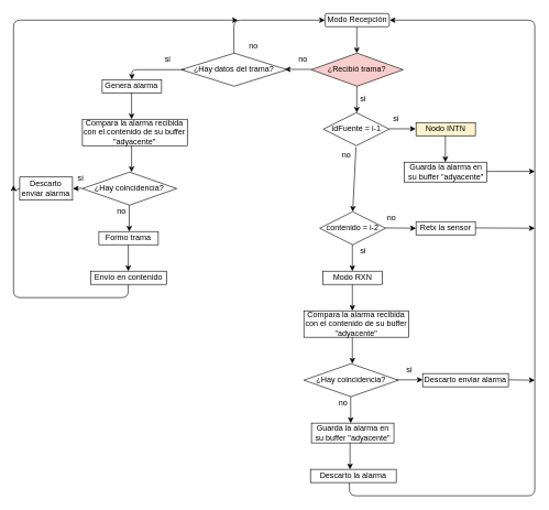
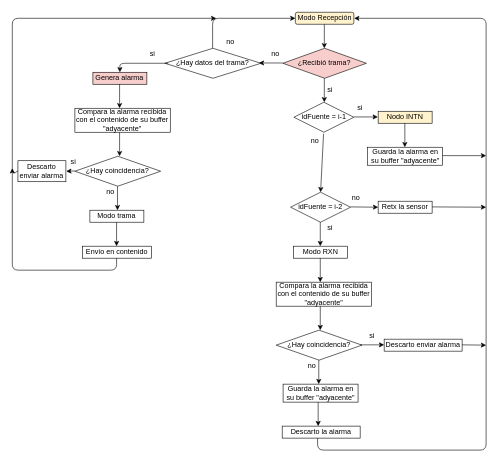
- <mxCell id="9" value="Modo Recepción" style="rounded=1;whiteSpace=wrap;html=1;fontSize=12;glass=0;strokeWidth=1;shadow=0;" vertex="1" parent="1"><mxGeometry x="492" y="20" width="97.5" height="20" as="geometry" /></mxCell>
+ <mxCell id="9" value="Modo Recepción" style="rounded=1;whiteSpace=wrap;html=1;fontSize=12;glass=0;strokeWidth=1;shadow=0;fillColor=#fff2cc;" vertex="1" parent="1"><mxGeometry x="492" y="20" width="97.5" height="20" as="geometry" /></mxCell>
- <mxCell id="3" value="Genera alarma" style="rounded=0;whiteSpace=wrap;html=1;" vertex="1" parent="1"><mxGeometry x="154.38" y="120" width="90" height="20" as="geometry" /></mxCell>
+ <mxCell id="3" value="Genera alarma" style="rounded=0;whiteSpace=wrap;html=1;fillColor=#f8cecc;" vertex="1" parent="1"><mxGeometry x="154.38" y="120" width="90" height="20" as="geometry" /></mxCell>
- <mxCell id="13" value="contenido = i-2" style="rhombus;whiteSpace=wrap;html=1;" vertex="1" parent="1"><mxGeometry x="484" y="320" width="100" height="50" as="geometry" /></mxCell>
+ <mxCell id="13" value="idFuente = i-2" style="rhombus;whiteSpace=wrap;html=1;" vertex="1" parent="1"><mxGeometry x="484" y="320" width="100" height="50" as="geometry" /></mxCell>
- <mxCell id="5" value="Formo trama" style="rounded=0;whiteSpace=wrap;html=1;" vertex="1" parent="1"><mxGeometry x="149.38" y="350" width="90" height="20" as="geometry" /></mxCell>
+ <mxCell id="5" value="Modo trama" style="rounded=0;whiteSpace=wrap;html=1;" vertex="1" parent="1"><mxGeometry x="149.38" y="350" width="90" height="20" as="geometry" /></mxCell>
